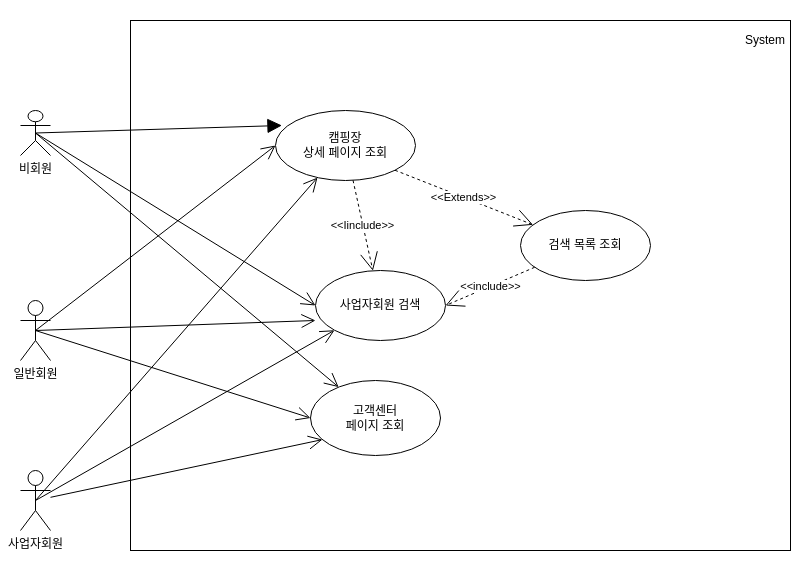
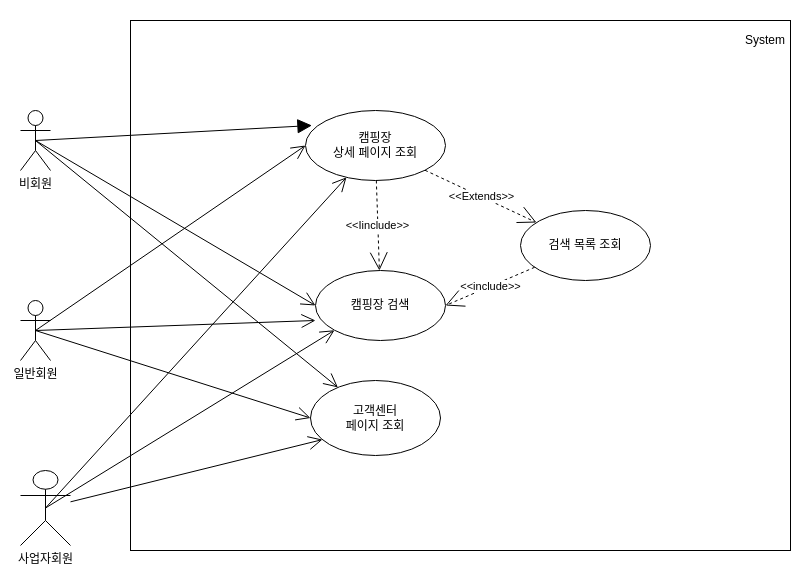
- <mxCell id="9" value="비회원" style="shape=umlActor;verticalLabelPosition=bottom;verticalAlign=top;html=1;outlineConnect=0;" parent="1" vertex="1"><mxGeometry x="20" y="110" width="30" height="45" as="geometry" /></mxCell>
+ <mxCell id="9" value="비회원" style="shape=umlActor;verticalLabelPosition=bottom;verticalAlign=top;html=1;outlineConnect=0;" parent="1" vertex="1"><mxGeometry x="20" y="110" width="30" height="60" as="geometry" /></mxCell>
- <mxCell id="8" value="캠핑장&lt;br&gt;상세 페이지 조회" style="ellipse;whiteSpace=wrap;html=1;" parent="1" vertex="1"><mxGeometry x="275" y="110" width="140" height="70" as="geometry" /></mxCell>
+ <mxCell id="8" value="캠핑장&lt;br&gt;상세 페이지 조회" style="ellipse;whiteSpace=wrap;html=1;" parent="1" vertex="1"><mxGeometry x="305" y="110" width="140" height="70" as="geometry" /></mxCell>
- <mxCell id="5" value="사업자회원 검색" style="ellipse;whiteSpace=wrap;html=1;verticalAlign=middle;align=center;" parent="1" vertex="1"><mxGeometry x="315" y="270" width="130" height="70" as="geometry" /></mxCell>
+ <mxCell id="5" value="캠핑장 검색" style="ellipse;whiteSpace=wrap;html=1;verticalAlign=middle;align=center;" parent="1" vertex="1"><mxGeometry x="315" y="270" width="130" height="70" as="geometry" /></mxCell>
- <mxCell id="4" value="사업자회원" style="shape=umlActor;verticalLabelPosition=bottom;verticalAlign=top;html=1;outlineConnect=0;" parent="1" vertex="1"><mxGeometry x="20" y="470" width="30" height="60" as="geometry" /></mxCell>
+ <mxCell id="4" value="사업자회원" style="shape=umlActor;verticalLabelPosition=bottom;verticalAlign=top;html=1;outlineConnect=0;" parent="1" vertex="1"><mxGeometry x="20" y="470" width="50" height="75" as="geometry" /></mxCell>
